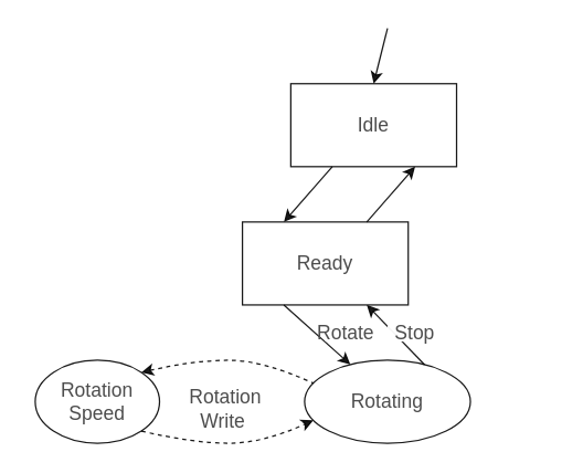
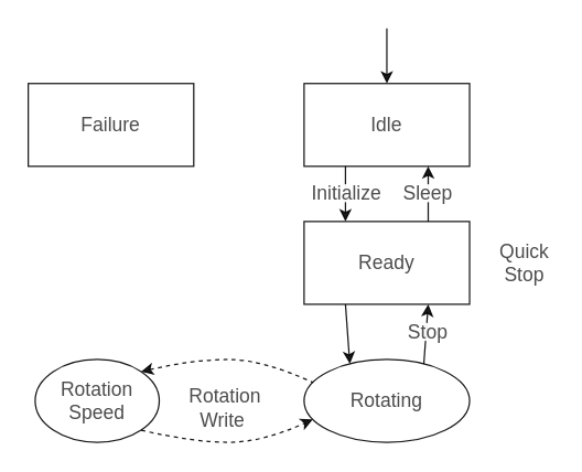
+ <mxCell id="5" value="Failure" style="rounded=0;whiteSpace=wrap;html=1;shadow=0;glass=0;strokeColor=#000000;strokeWidth=1;fillColor=#FFFFFF;fontSize=14;fontColor=#4D4D4D;opacity=90;align=center;" parent="1" vertex="1"><mxGeometry y="60" width="120" height="60" as="geometry" x="20" /></mxCell>
- <mxCell id="2" value="Idle" style="rounded=0;whiteSpace=wrap;html=1;shadow=0;glass=0;strokeColor=#000000;strokeWidth=1;fillColor=#FFFFFF;fontSize=14;fontColor=#4D4D4D;opacity=90;align=center;" parent="1" vertex="1"><mxGeometry x="210" y="60" width="120" height="60" as="geometry" /></mxCell>
+ <mxCell id="2" value="Idle" style="rounded=0;whiteSpace=wrap;html=1;shadow=0;glass=0;strokeColor=#000000;strokeWidth=1;fillColor=#FFFFFF;fontSize=14;fontColor=#4D4D4D;opacity=90;align=center;" parent="1" vertex="1"><mxGeometry x="220" y="60" width="120" height="60" as="geometry" /></mxCell>
+ <mxCell id="12" value="Initialize" style="text;html=1;strokeColor=none;fillColor=#ffffff;align=center;verticalAlign=middle;whiteSpace=wrap;rounded=0;shadow=0;glass=0;fontSize=14;fontColor=#4D4D4D;opacity=95;" parent="1" vertex="1"><mxGeometry x="221" y="133" width="60" height="13" as="geometry" /></mxCell>
+ <mxCell id="14" value="Sleep" style="text;html=1;strokeColor=none;fillColor=#ffffff;align=center;verticalAlign=middle;whiteSpace=wrap;rounded=0;shadow=0;glass=0;fontSize=14;fontColor=#4D4D4D;opacity=95;" parent="1" vertex="1"><mxGeometry x="290" y="133" width="40" height="13" as="geometry" /></mxCell>
- <mxCell id="3" value="Ready" style="rounded=0;whiteSpace=wrap;html=1;shadow=0;glass=0;strokeColor=#000000;strokeWidth=1;fillColor=#FFFFFF;fontSize=14;fontColor=#4D4D4D;opacity=90;align=center;" parent="1" vertex="1"><mxGeometry x="175" y="160" width="120" height="60" as="geometry" /></mxCell>
+ <mxCell id="3" value="Ready" style="rounded=0;whiteSpace=wrap;html=1;shadow=0;glass=0;strokeColor=#000000;strokeWidth=1;fillColor=#FFFFFF;fontSize=14;fontColor=#4D4D4D;opacity=90;align=center;" parent="1" vertex="1"><mxGeometry x="220" y="160" width="120" height="60" as="geometry" /></mxCell>
+ <mxCell id="16" value="Quick Stop" style="text;html=1;strokeColor=none;fillColor=#ffffff;align=center;verticalAlign=middle;whiteSpace=wrap;rounded=0;shadow=0;glass=0;fontSize=14;fontColor=#4D4D4D;opacity=95;" parent="1" vertex="1"><mxGeometry x="360" y="171.5" width="40" height="37" as="geometry" /></mxCell>
- <mxCell id="13" value="Rotate" style="text;html=1;strokeColor=none;fillColor=#ffffff;align=center;verticalAlign=middle;whiteSpace=wrap;rounded=0;shadow=0;glass=0;fontSize=14;fontColor=#4D4D4D;opacity=95;" parent="1" vertex="1"><mxGeometry x="235" y="233.5" width="30" height="13" as="geometry" /></mxCell>
- <mxCell id="15" value="Stop" style="text;html=1;strokeColor=none;fillColor=#ffffff;align=center;verticalAlign=middle;whiteSpace=wrap;rounded=0;shadow=0;glass=0;fontSize=14;fontColor=#4D4D4D;opacity=95;" parent="1" vertex="1"><mxGeometry x="280" y="233.5" width="40" height="13" as="geometry" /></mxCell>
+ <mxCell id="15" value="Stop" style="text;html=1;strokeColor=none;fillColor=#ffffff;align=center;verticalAlign=middle;whiteSpace=wrap;rounded=0;shadow=0;glass=0;fontSize=14;fontColor=#4D4D4D;opacity=95;" parent="1" vertex="1"><mxGeometry x="290" y="233.5" width="40" height="13" as="geometry" /></mxCell>
